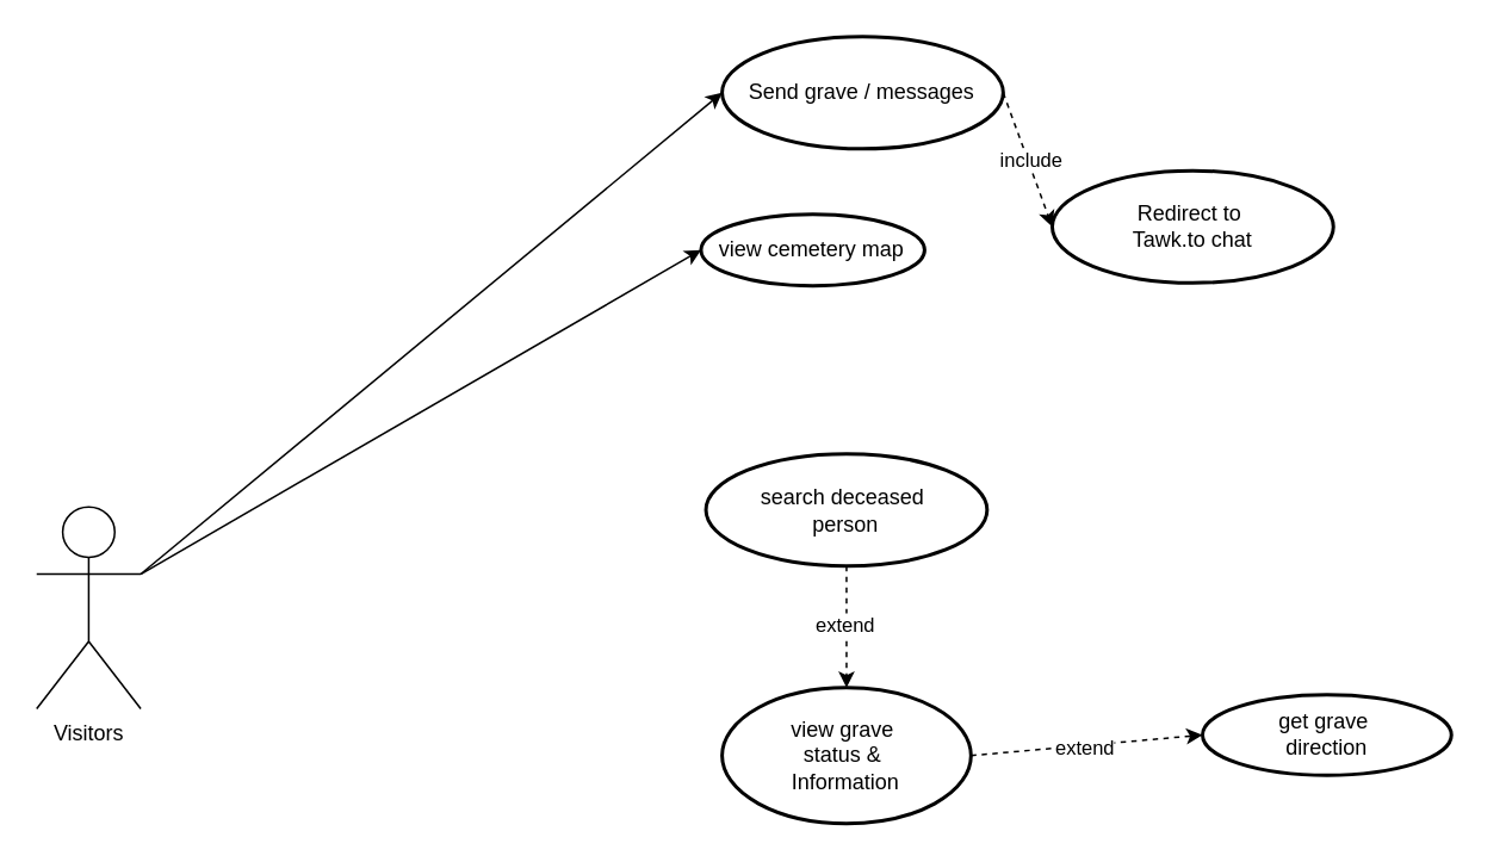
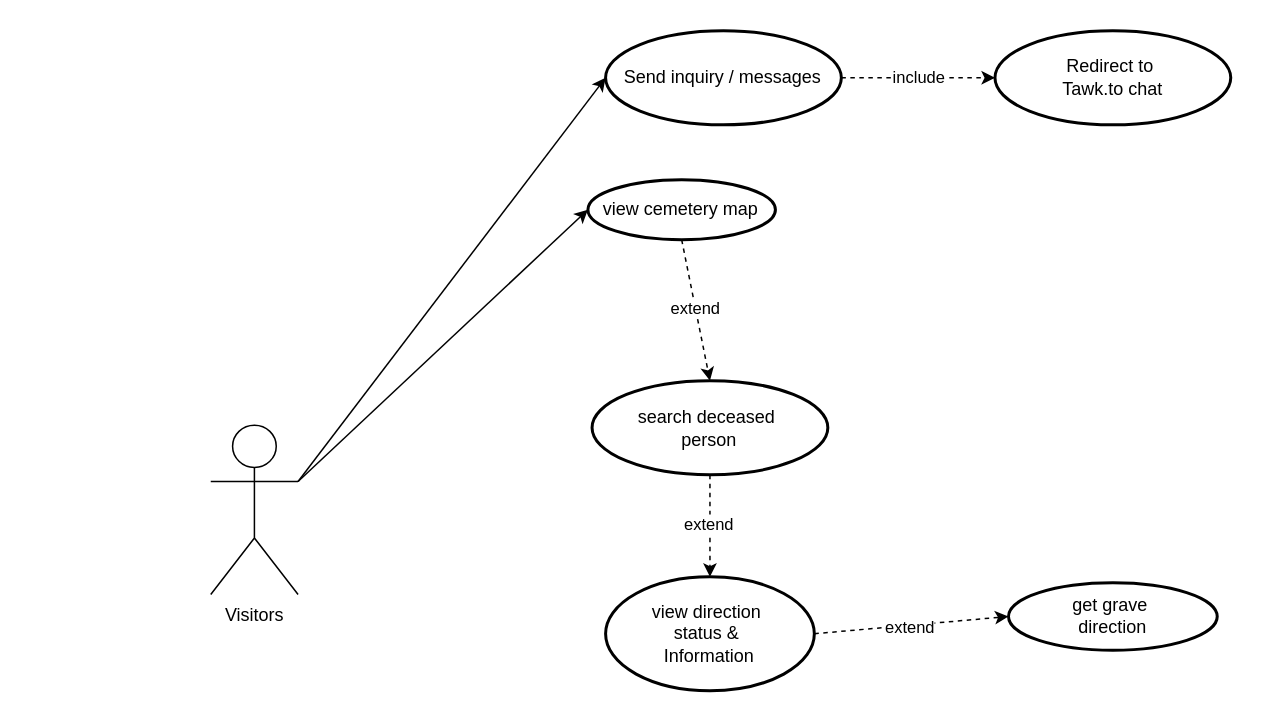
- <mxCell id="4" value="Send grave / messages" style="strokeWidth=2;html=1;shape=mxgraph.flowchart.start_1;whiteSpace=wrap;container=0;" parent="2" vertex="1"><mxGeometry x="383.217" width="157.185" height="62.719" as="geometry" /></mxCell>
+ <mxCell id="4" value="Send inquiry / messages" style="strokeWidth=2;html=1;shape=mxgraph.flowchart.start_1;whiteSpace=wrap;container=0;" parent="2" vertex="1"><mxGeometry x="383.217" width="157.185" height="62.719" as="geometry" /></mxCell>
- <mxCell id="6" value="Redirect to&amp;nbsp;&lt;div&gt;Tawk.to chat&lt;/div&gt;" style="strokeWidth=2;html=1;shape=mxgraph.flowchart.start_1;whiteSpace=wrap;container=0;" parent="2" vertex="1"><mxGeometry x="567.815" y="75" width="157.185" height="62.719" as="geometry" /></mxCell>
+ <mxCell id="6" value="Redirect to&amp;nbsp;&lt;div&gt;Tawk.to chat&lt;/div&gt;" style="strokeWidth=2;html=1;shape=mxgraph.flowchart.start_1;whiteSpace=wrap;container=0;" parent="2" vertex="1"><mxGeometry x="642.815" width="157.185" height="62.719" as="geometry" /></mxCell>
+ <mxCell id="17" value="" style="endArrow=classic;html=1;rounded=0;exitX=0.5;exitY=1;exitDx=0;exitDy=0;exitPerimeter=0;entryX=0.5;entryY=0;entryDx=0;entryDy=0;entryPerimeter=0;dashed=1;" parent="2" source="16" target="9" edge="1"><mxGeometry width="50" height="50" relative="1" as="geometry"><mxPoint x="469.749" y="354.604" as="sourcePoint" /><mxPoint x="469.749" y="453.386" as="targetPoint" /></mxGeometry></mxCell>
+ <mxCell id="18" value="extend" style="edgeLabel;html=1;align=center;verticalAlign=middle;resizable=0;points=[];container=0;" parent="17" vertex="1" connectable="0"><mxGeometry x="-0.038" y="-1" relative="1" as="geometry"><mxPoint as="offset" /></mxGeometry></mxCell>
- <mxCell id="3" value="Visitors" style="shape=umlActor;verticalLabelPosition=bottom;verticalAlign=top;html=1;outlineConnect=0;container=0;" parent="2" vertex="1"><mxGeometry y="262.933" width="58.217" height="112.894" as="geometry" /></mxCell>
+ <mxCell id="3" value="Visitors" style="shape=umlActor;verticalLabelPosition=bottom;verticalAlign=top;html=1;outlineConnect=0;container=0;" parent="2" vertex="1"><mxGeometry x="120" y="262.933" width="58.217" height="112.894" as="geometry" /></mxCell>
- <mxCell id="10" value="view grave&amp;nbsp;&lt;div&gt;status &amp;amp;&amp;nbsp;&lt;/div&gt;&lt;div&gt;Information&lt;/div&gt;" style="strokeWidth=2;html=1;shape=mxgraph.flowchart.start_1;whiteSpace=wrap;container=0;" parent="2" vertex="1"><mxGeometry x="383.229" y="364.013" width="139.157" height="75.987" as="geometry" /></mxCell>
+ <mxCell id="10" value="view direction&amp;nbsp;&lt;div&gt;status &amp;amp;&amp;nbsp;&lt;/div&gt;&lt;div&gt;Information&lt;/div&gt;" style="strokeWidth=2;html=1;shape=mxgraph.flowchart.start_1;whiteSpace=wrap;container=0;" parent="2" vertex="1"><mxGeometry x="383.229" y="364.013" width="139.157" height="75.987" as="geometry" /></mxCell>
